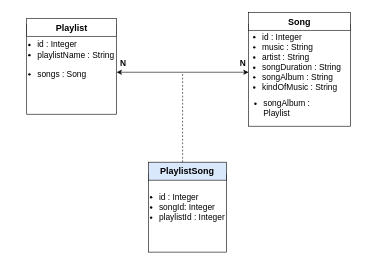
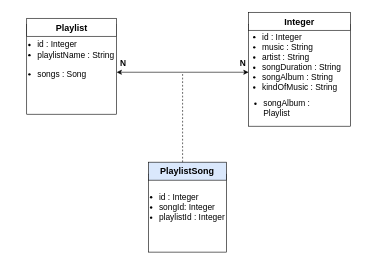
- <mxCell id="3" value="Song" style="rounded=0;whiteSpace=wrap;html=1;fontSize=15;fontStyle=1" vertex="1" parent="1"><mxGeometry x="414" y="20" width="170" height="30" as="geometry" /></mxCell>
+ <mxCell id="3" value="Integer" style="rounded=0;whiteSpace=wrap;html=1;fontSize=15;fontStyle=1" vertex="1" parent="1"><mxGeometry x="414" y="20" width="170" height="30" as="geometry" /></mxCell>
